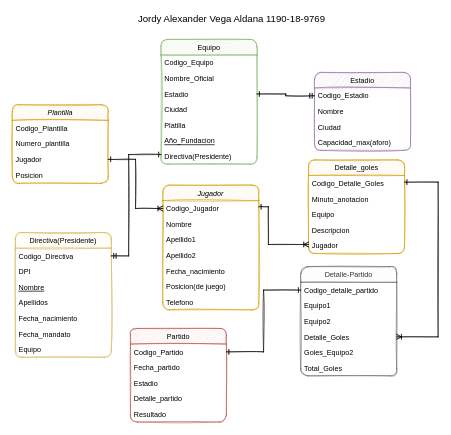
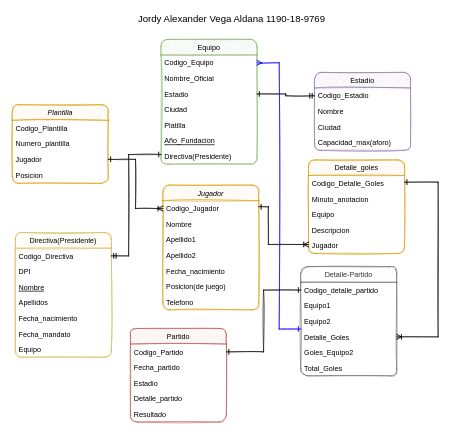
+ <mxCell id="58" style="edgeStyle=orthogonalEdgeStyle;rounded=0;sketch=1;orthogonalLoop=1;jettySize=auto;html=1;startArrow=ERmany;startFill=0;endArrow=ERone;endFill=0;strokeColor=#0800FF;" edge="1" parent="1" source="11" target="40"><mxGeometry relative="1" as="geometry"><Array as="points"><mxPoint x="465" y="104" /><mxPoint x="465" y="548" /></Array></mxGeometry></mxCell>
